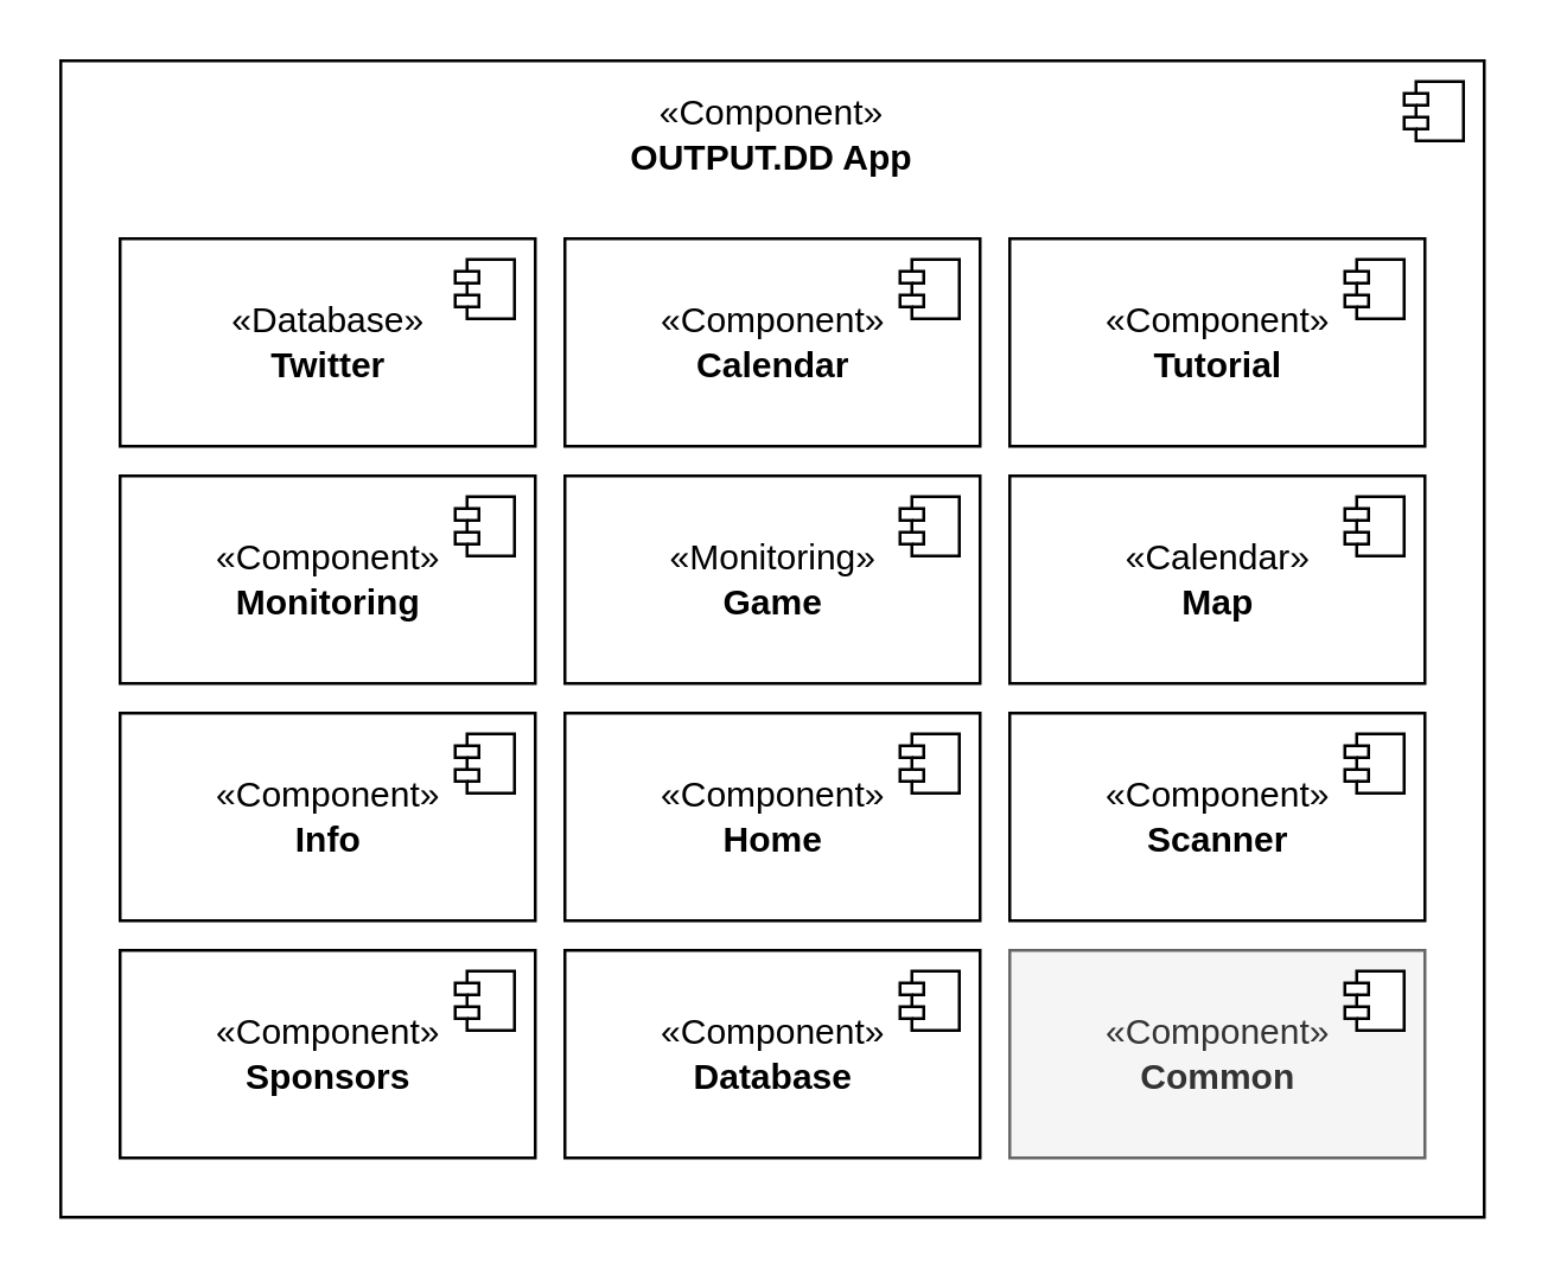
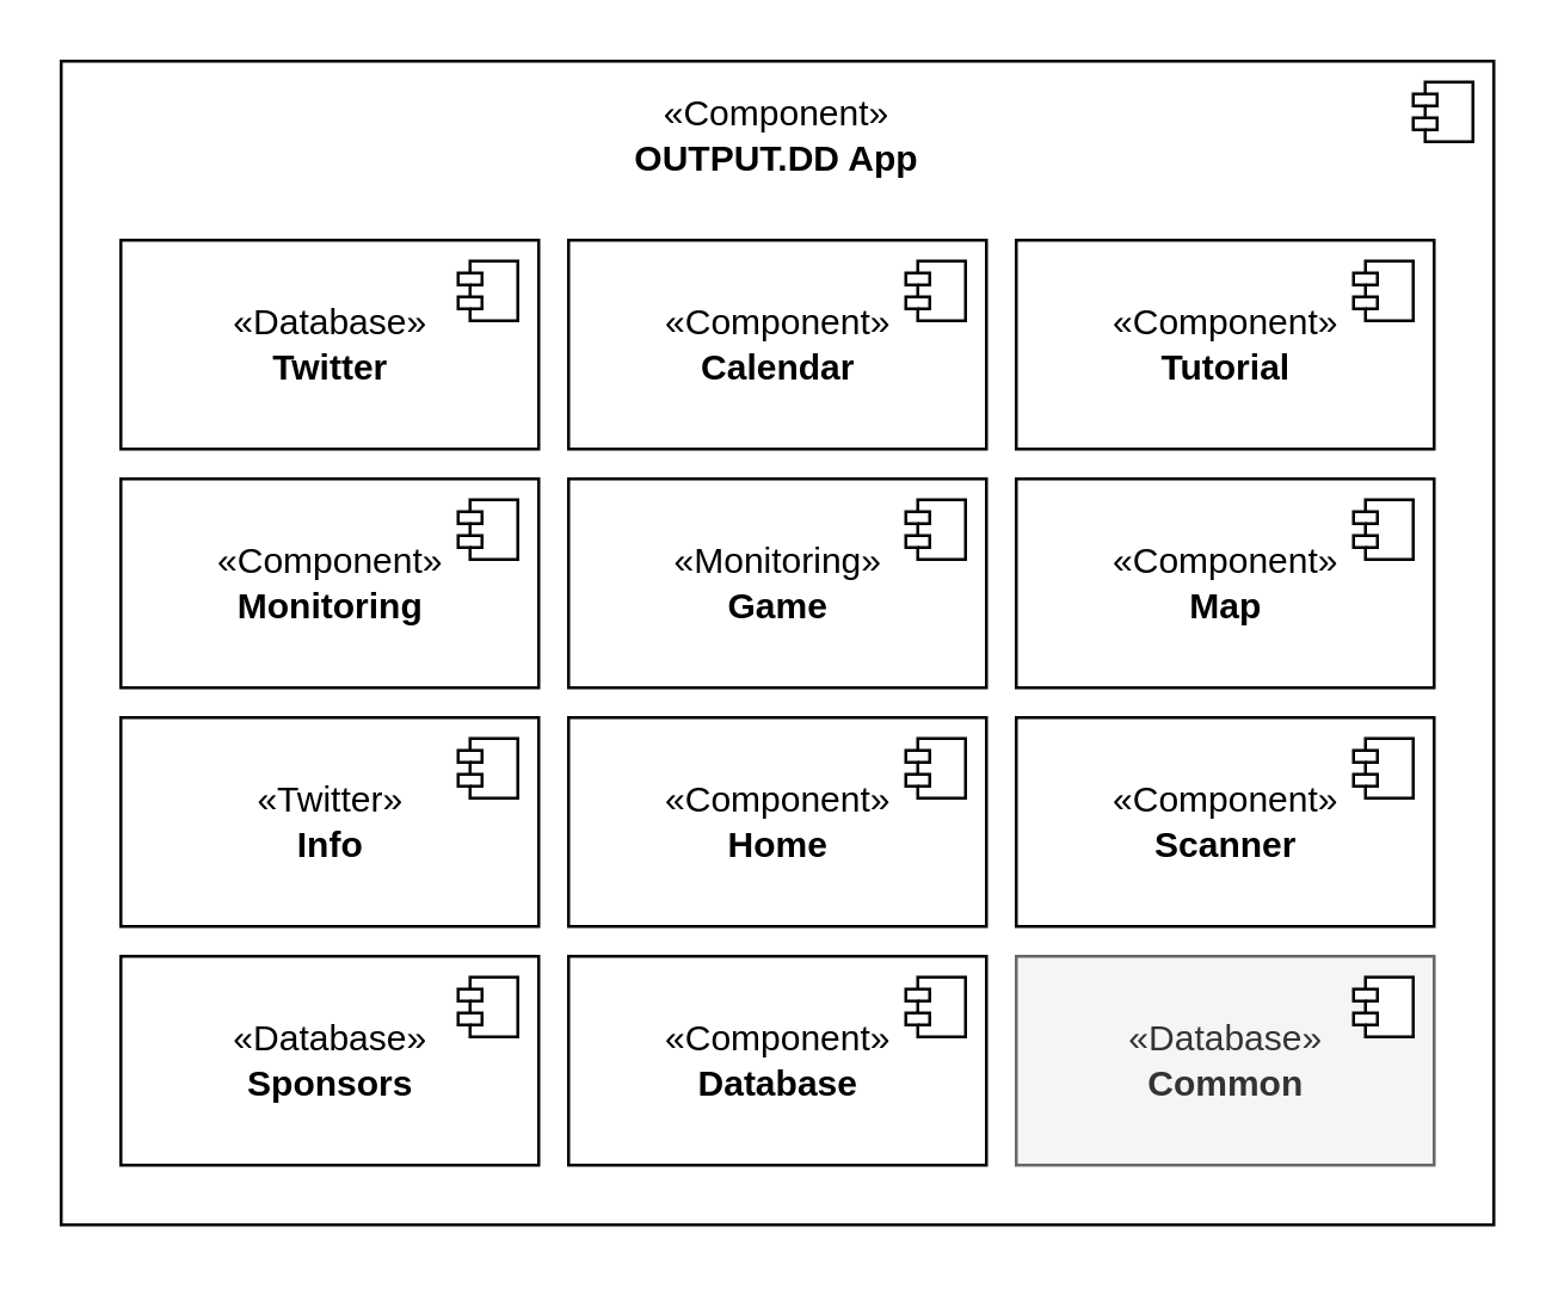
- <mxCell id="13" value="«Calendar»&lt;br&gt;&lt;b&gt;Map&lt;/b&gt;" style="html=1;dropTarget=0;" vertex="1" parent="1"><mxGeometry x="340" y="160" width="140" height="70" as="geometry" /></mxCell>
+ <mxCell id="13" value="«Component»&lt;br&gt;&lt;b&gt;Map&lt;/b&gt;" style="html=1;dropTarget=0;" vertex="1" parent="1"><mxGeometry x="340" y="160" width="140" height="70" as="geometry" /></mxCell>
- <mxCell id="25" value="«Component»&lt;br&gt;&lt;b&gt;Info&lt;/b&gt;" style="html=1;dropTarget=0;" vertex="1" parent="1"><mxGeometry x="40" y="240" width="140" height="70" as="geometry" /></mxCell>
+ <mxCell id="25" value="«Twitter»&lt;br&gt;&lt;b&gt;Info&lt;/b&gt;" style="html=1;dropTarget=0;" vertex="1" parent="1"><mxGeometry x="40" y="240" width="140" height="70" as="geometry" /></mxCell>
- <mxCell id="23" value="«Component»&lt;br&gt;&lt;b&gt;Sponsors&lt;/b&gt;" style="html=1;dropTarget=0;" vertex="1" parent="1"><mxGeometry x="40" y="320" width="140" height="70" as="geometry" /></mxCell>
+ <mxCell id="23" value="«Database»&lt;br&gt;&lt;b&gt;Sponsors&lt;/b&gt;" style="html=1;dropTarget=0;" vertex="1" parent="1"><mxGeometry x="40" y="320" width="140" height="70" as="geometry" /></mxCell>
- <mxCell id="7" value="«Component»&lt;br&gt;&lt;b&gt;Common&lt;/b&gt;" style="html=1;dropTarget=0;fillColor=#f5f5f5;strokeColor=#666666;fontColor=#333333;" vertex="1" parent="1"><mxGeometry x="340" y="320" width="140" height="70" as="geometry" /></mxCell>
+ <mxCell id="7" value="«Database»&lt;br&gt;&lt;b&gt;Common&lt;/b&gt;" style="html=1;dropTarget=0;fillColor=#f5f5f5;strokeColor=#666666;fontColor=#333333;" vertex="1" parent="1"><mxGeometry x="340" y="320" width="140" height="70" as="geometry" /></mxCell>
